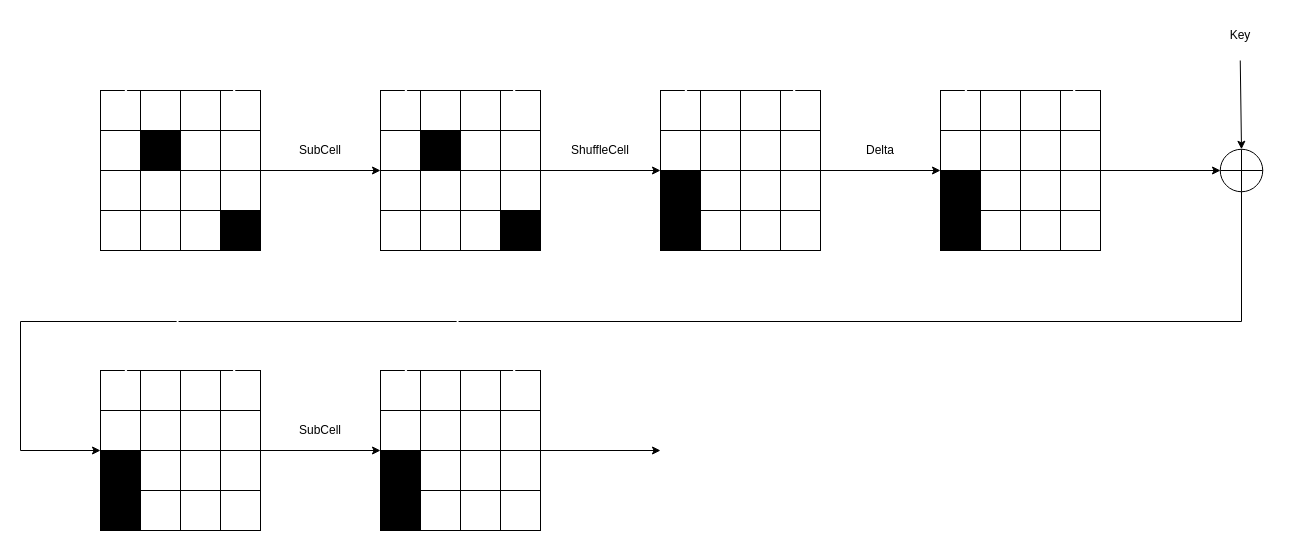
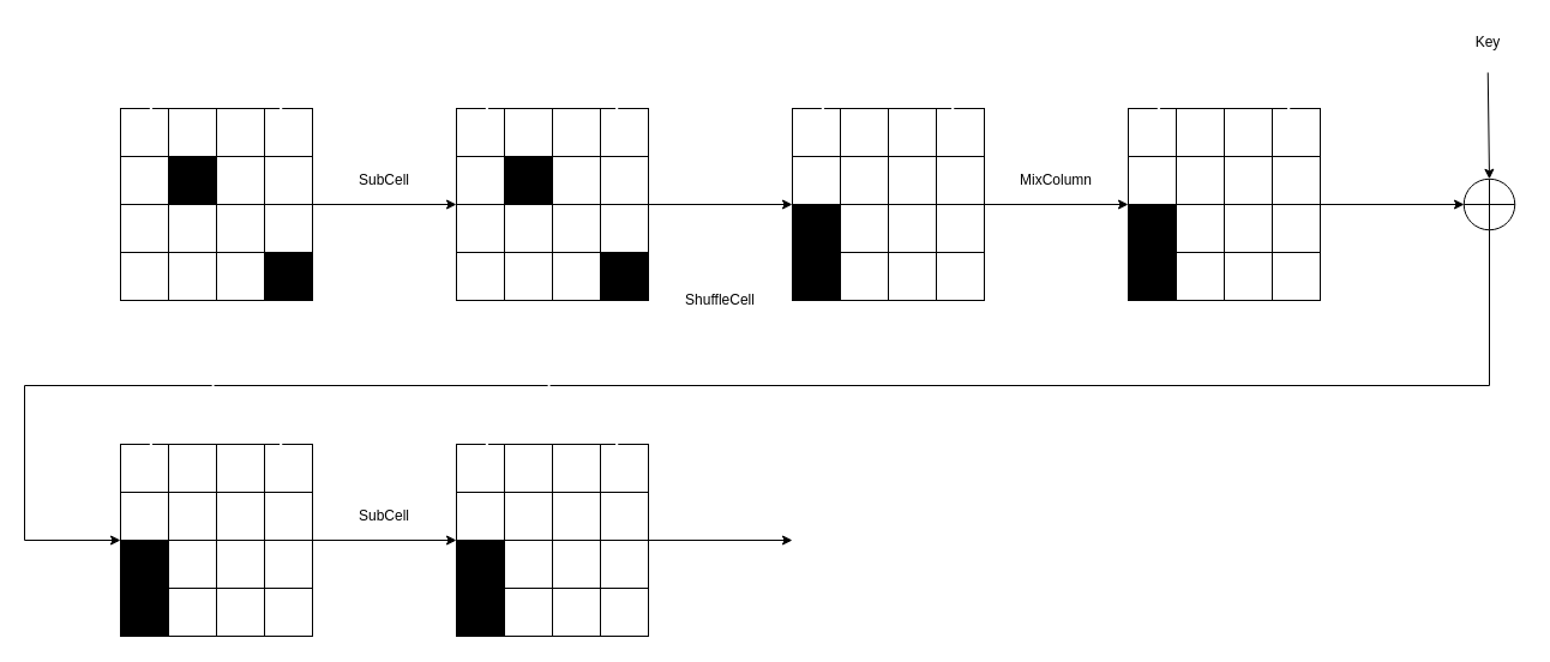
- <mxCell id="38" value="ShuffleCell" style="text;html=1;strokeColor=none;fillColor=none;align=center;verticalAlign=middle;whiteSpace=wrap;rounded=0;" vertex="1" parent="1"><mxGeometry x="570" y="135" width="60" height="30" as="geometry" /></mxCell>
+ <mxCell id="38" value="ShuffleCell" style="text;html=1;strokeColor=none;fillColor=none;align=center;verticalAlign=middle;whiteSpace=wrap;rounded=0;" vertex="1" parent="1"><mxGeometry x="570" y="235" width="60" height="30" as="geometry" /></mxCell>
- <mxCell id="57" value="Delta" style="text;html=1;strokeColor=none;fillColor=none;align=center;verticalAlign=middle;whiteSpace=wrap;rounded=0;" vertex="1" parent="1"><mxGeometry x="850" y="135" width="60" height="30" as="geometry" /></mxCell>
+ <mxCell id="57" value="MixColumn" style="text;html=1;strokeColor=none;fillColor=none;align=center;verticalAlign=middle;whiteSpace=wrap;rounded=0;" vertex="1" parent="1"><mxGeometry x="850" y="135" width="60" height="30" as="geometry" /></mxCell>
